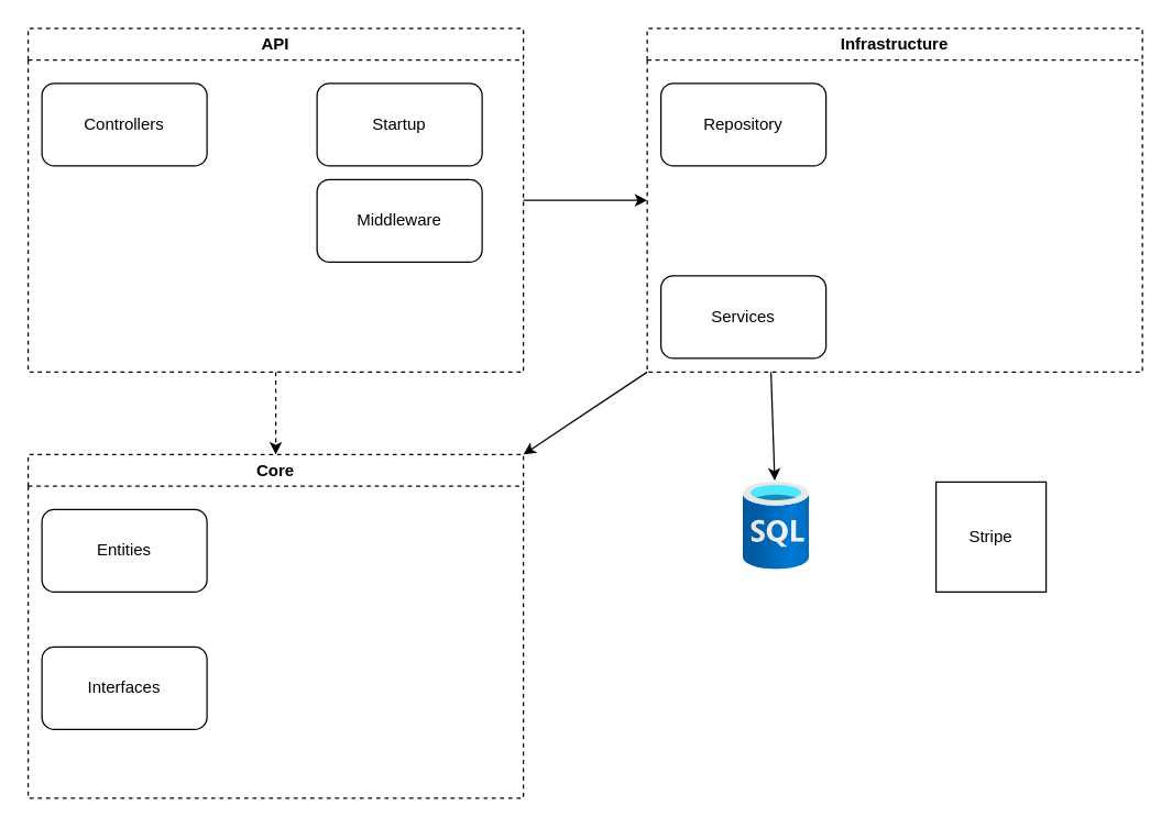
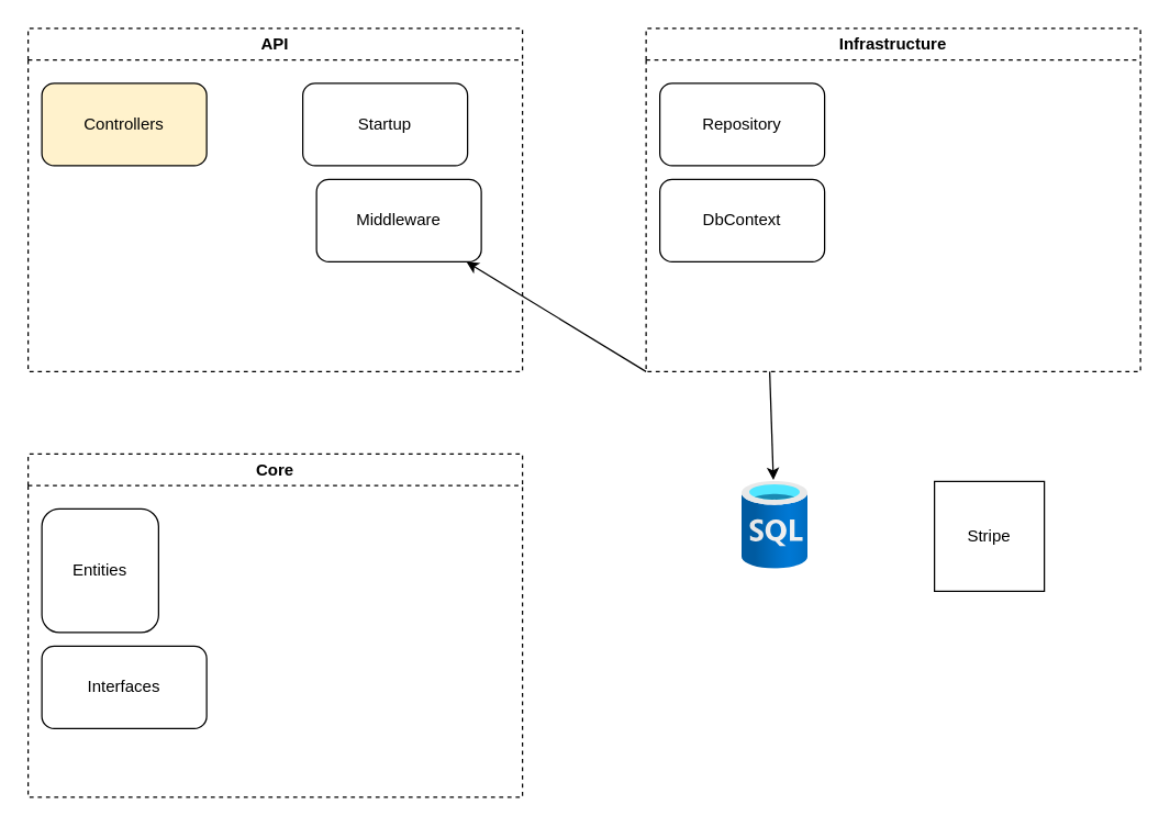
- <mxCell id="2" value="Controllers" style="rounded=1;whiteSpace=wrap;html=1;" vertex="1" parent="1"><mxGeometry x="30" y="60" width="120" height="60" as="geometry" /></mxCell>
+ <mxCell id="2" value="Controllers" style="rounded=1;whiteSpace=wrap;html=1;fillColor=#fff2cc;" vertex="1" parent="1"><mxGeometry x="30" y="60" width="120" height="60" as="geometry" /></mxCell>
- <mxCell id="3" value="Startup" style="rounded=1;whiteSpace=wrap;html=1;" vertex="1" parent="1"><mxGeometry x="230" y="60" width="120" height="60" as="geometry" /></mxCell>
+ <mxCell id="3" value="Startup" style="rounded=1;whiteSpace=wrap;html=1;" vertex="1" parent="1"><mxGeometry x="220" y="60" width="120" height="60" as="geometry" /></mxCell>
- <mxCell id="5" style="edgeStyle=none;html=1;entryX=0;entryY=0.5;entryDx=0;entryDy=0;" edge="1" parent="1" source="7" target="9"><mxGeometry relative="1" as="geometry" /></mxCell>
+ <mxCell id="11" value="DbContext" style="rounded=1;whiteSpace=wrap;html=1;" vertex="1" parent="9"><mxGeometry x="10" y="110" width="120" height="60" as="geometry" /></mxCell>
- <mxCell id="12" value="Services" style="rounded=1;whiteSpace=wrap;html=1;" vertex="1" parent="9"><mxGeometry x="10" y="180" width="120" height="60" as="geometry" /></mxCell>
- <mxCell id="6" style="edgeStyle=none;html=1;exitX=0.5;exitY=1;exitDx=0;exitDy=0;entryX=0.5;entryY=0;entryDx=0;entryDy=0;dashed=1;" edge="1" parent="1" source="7" target="13"><mxGeometry relative="1" as="geometry" /></mxCell>
- <mxCell id="8" style="edgeStyle=none;html=1;exitX=0;exitY=1;exitDx=0;exitDy=0;entryX=1;entryY=0;entryDx=0;entryDy=0;" edge="1" parent="1" source="9" target="13"><mxGeometry relative="1" as="geometry" /></mxCell>
+ <mxCell id="8" style="edgeStyle=none;html=1;exitX=0;exitY=1;exitDx=0;exitDy=0;" edge="1" parent="1" source="9" target="4"><mxGeometry relative="1" as="geometry" /></mxCell>
- <mxCell id="14" value="Entities" style="rounded=1;whiteSpace=wrap;html=1;" vertex="1" parent="13"><mxGeometry x="10" y="40" width="120" height="60" as="geometry" /></mxCell>
+ <mxCell id="14" value="Entities" style="rounded=1;whiteSpace=wrap;html=1;" vertex="1" parent="13"><mxGeometry x="10" y="40" width="85" height="90" as="geometry" /></mxCell>
